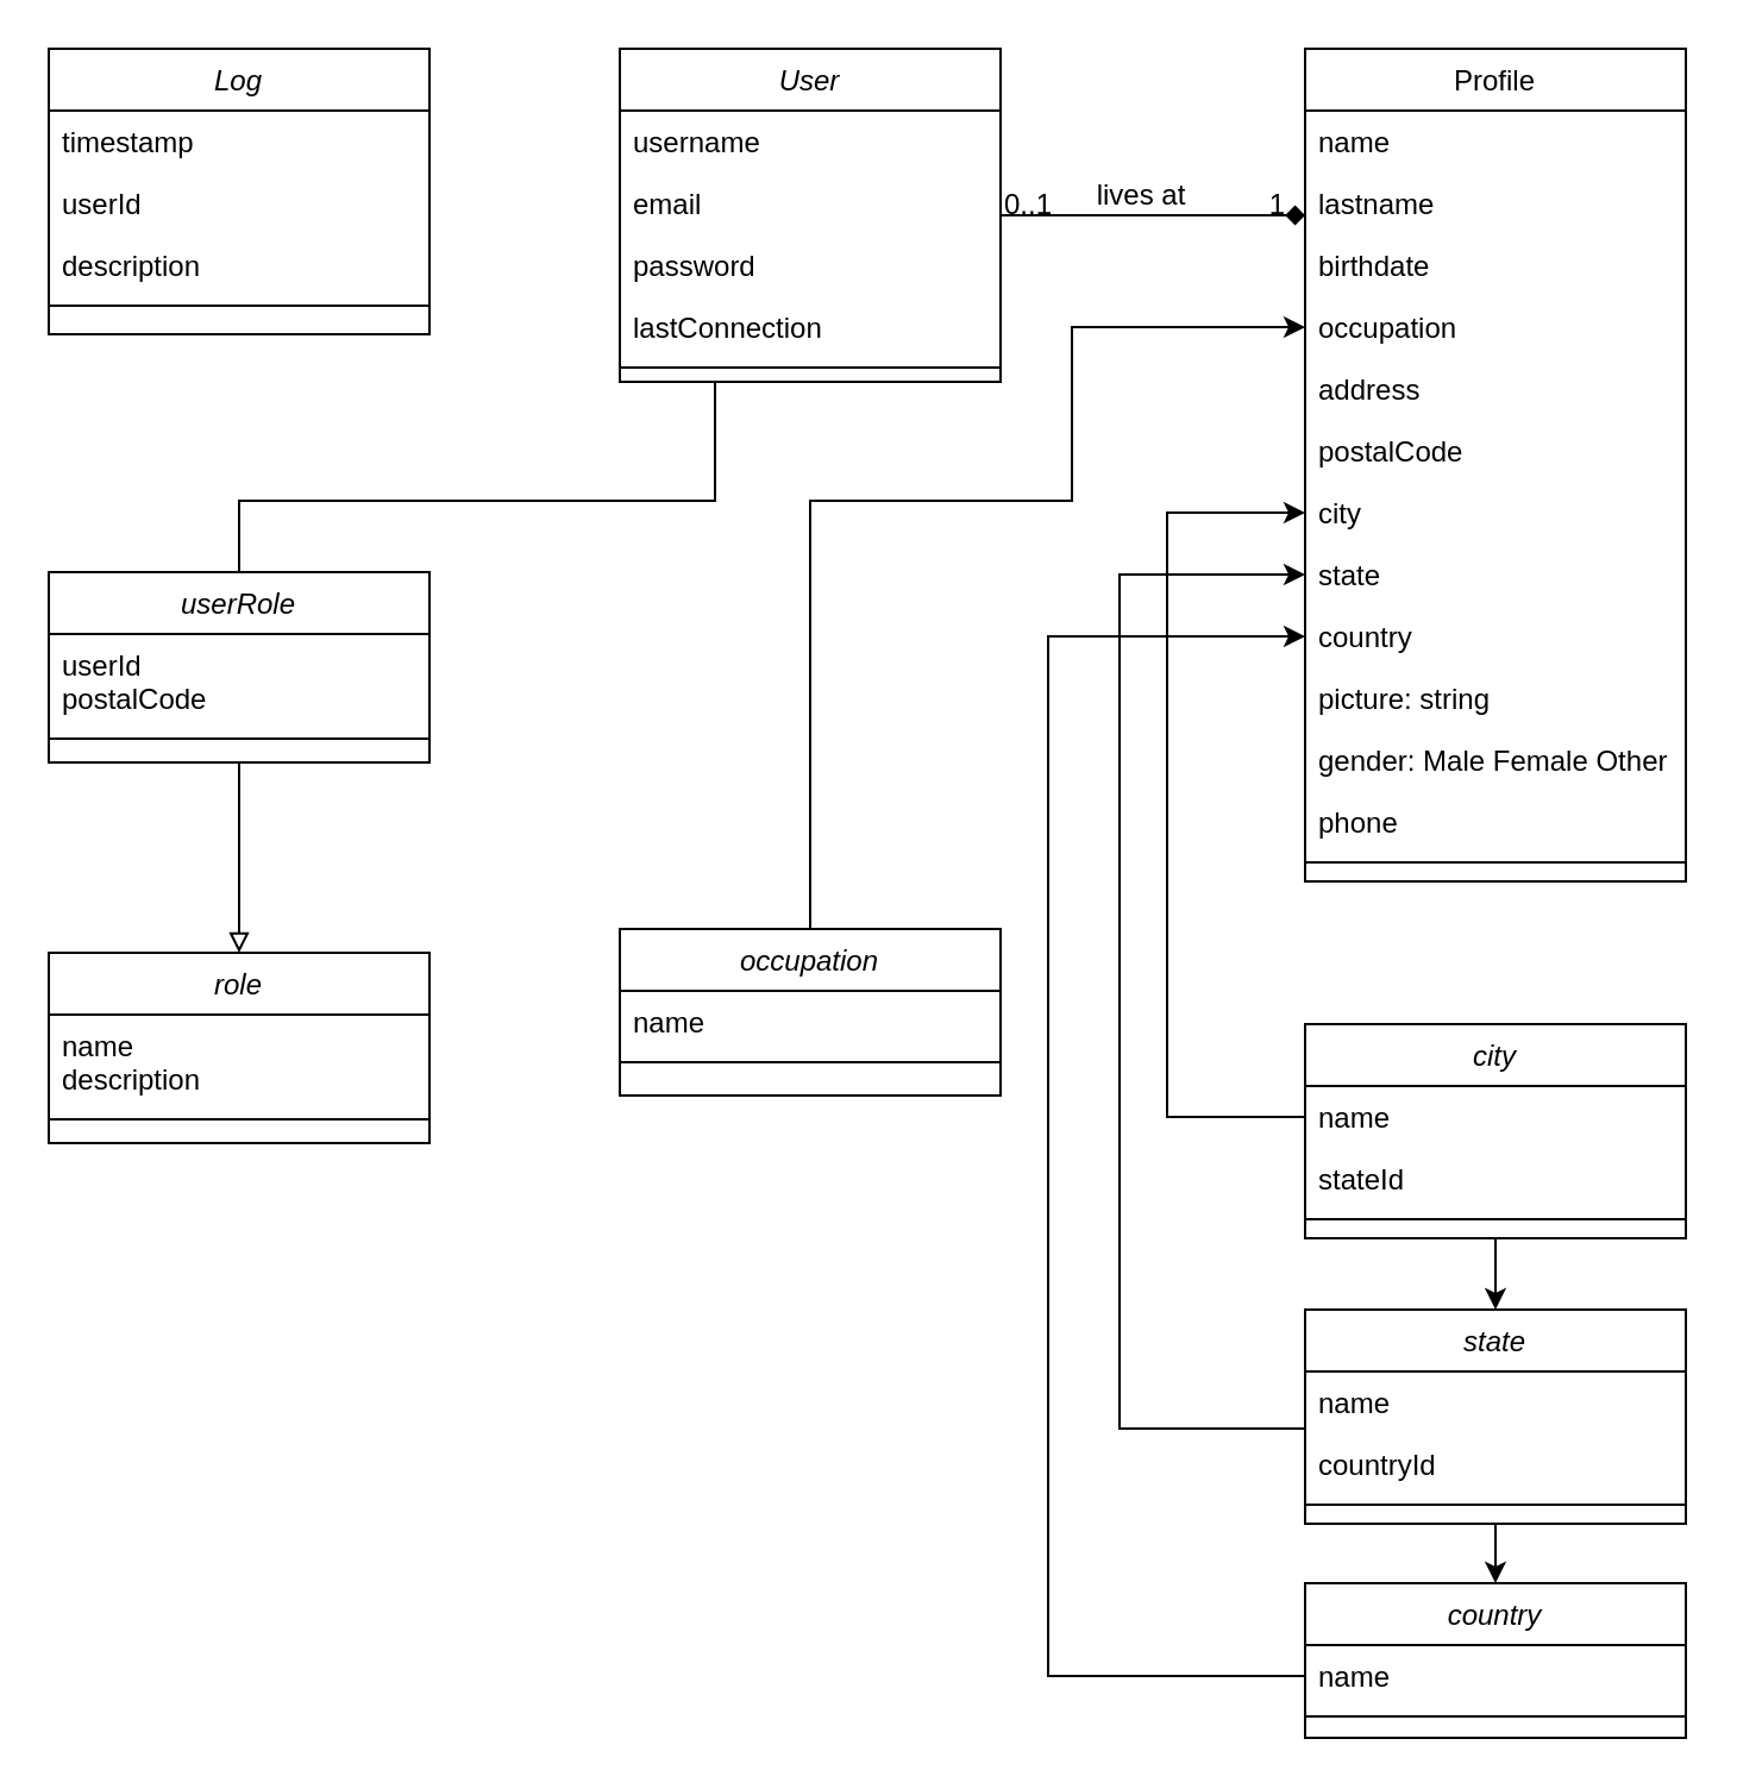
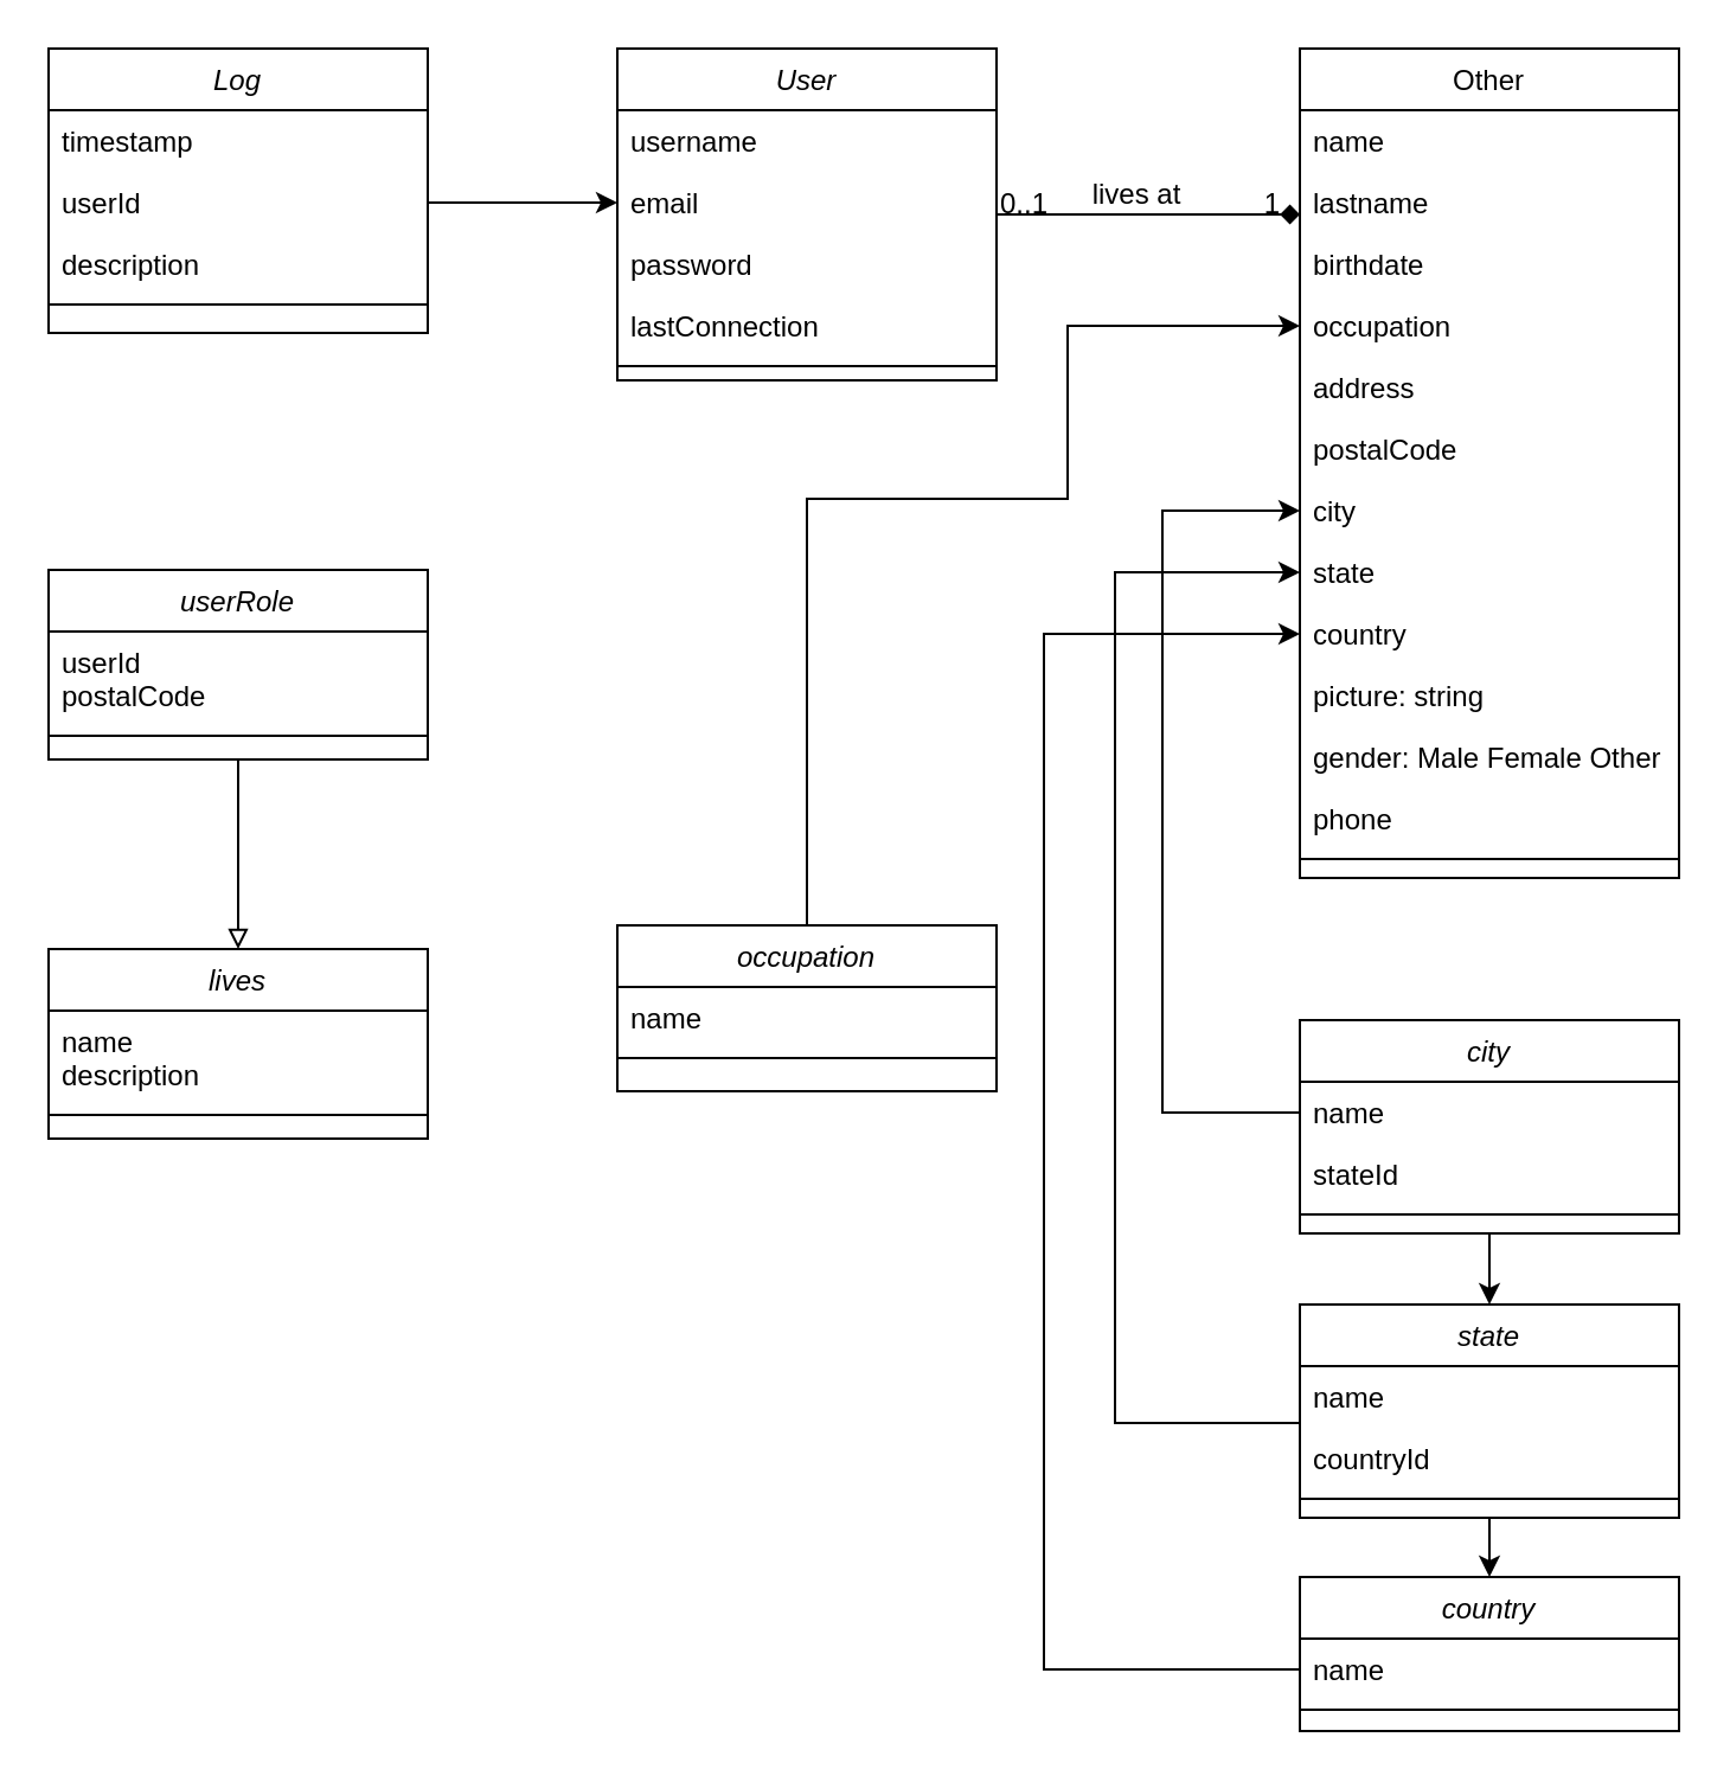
- <mxCell id="8" value="Profile" style="swimlane;fontStyle=0;align=center;verticalAlign=top;childLayout=stackLayout;horizontal=1;startSize=26;horizontalStack=0;resizeParent=1;resizeLast=0;collapsible=1;marginBottom=0;rounded=0;shadow=0;strokeWidth=1;" parent="1" vertex="1"><mxGeometry x="548" y="20" width="160" height="350" as="geometry"><mxRectangle x="550" y="140" width="160" height="26" as="alternateBounds" /></mxGeometry></mxCell>
+ <mxCell id="8" value="Other" style="swimlane;fontStyle=0;align=center;verticalAlign=top;childLayout=stackLayout;horizontal=1;startSize=26;horizontalStack=0;resizeParent=1;resizeLast=0;collapsible=1;marginBottom=0;rounded=0;shadow=0;strokeWidth=1;" parent="1" vertex="1"><mxGeometry x="548" y="20" width="160" height="350" as="geometry"><mxRectangle x="550" y="140" width="160" height="26" as="alternateBounds" /></mxGeometry></mxCell>
+ <mxCell id="51" style="edgeStyle=orthogonalEdgeStyle;rounded=0;orthogonalLoop=1;jettySize=auto;html=1;entryX=0;entryY=0.5;entryDx=0;entryDy=0;" parent="1" source="28" target="4" edge="1"><mxGeometry relative="1" as="geometry" /></mxCell>
- <mxCell id="59" style="edgeStyle=orthogonalEdgeStyle;rounded=0;orthogonalLoop=1;jettySize=auto;html=1;exitX=0.25;exitY=1;exitDx=0;exitDy=0;endArrow=none;endFill=0;" parent="1" source="2" target="56" edge="1"><mxGeometry relative="1" as="geometry"><Array as="points"><mxPoint x="300" y="210" /><mxPoint x="100" y="210" /></Array></mxGeometry></mxCell>
- <mxCell id="52" value="role" style="swimlane;fontStyle=2;align=center;verticalAlign=top;childLayout=stackLayout;horizontal=1;startSize=26;horizontalStack=0;resizeParent=1;resizeLast=0;collapsible=1;marginBottom=0;rounded=0;shadow=0;strokeWidth=1;" parent="1" vertex="1"><mxGeometry x="20" y="400" width="160" height="80" as="geometry"><mxRectangle x="230" y="140" width="160" height="26" as="alternateBounds" /></mxGeometry></mxCell>
+ <mxCell id="52" value="lives" style="swimlane;fontStyle=2;align=center;verticalAlign=top;childLayout=stackLayout;horizontal=1;startSize=26;horizontalStack=0;resizeParent=1;resizeLast=0;collapsible=1;marginBottom=0;rounded=0;shadow=0;strokeWidth=1;" parent="1" vertex="1"><mxGeometry x="20" y="400" width="160" height="80" as="geometry"><mxRectangle x="230" y="140" width="160" height="26" as="alternateBounds" /></mxGeometry></mxCell>
